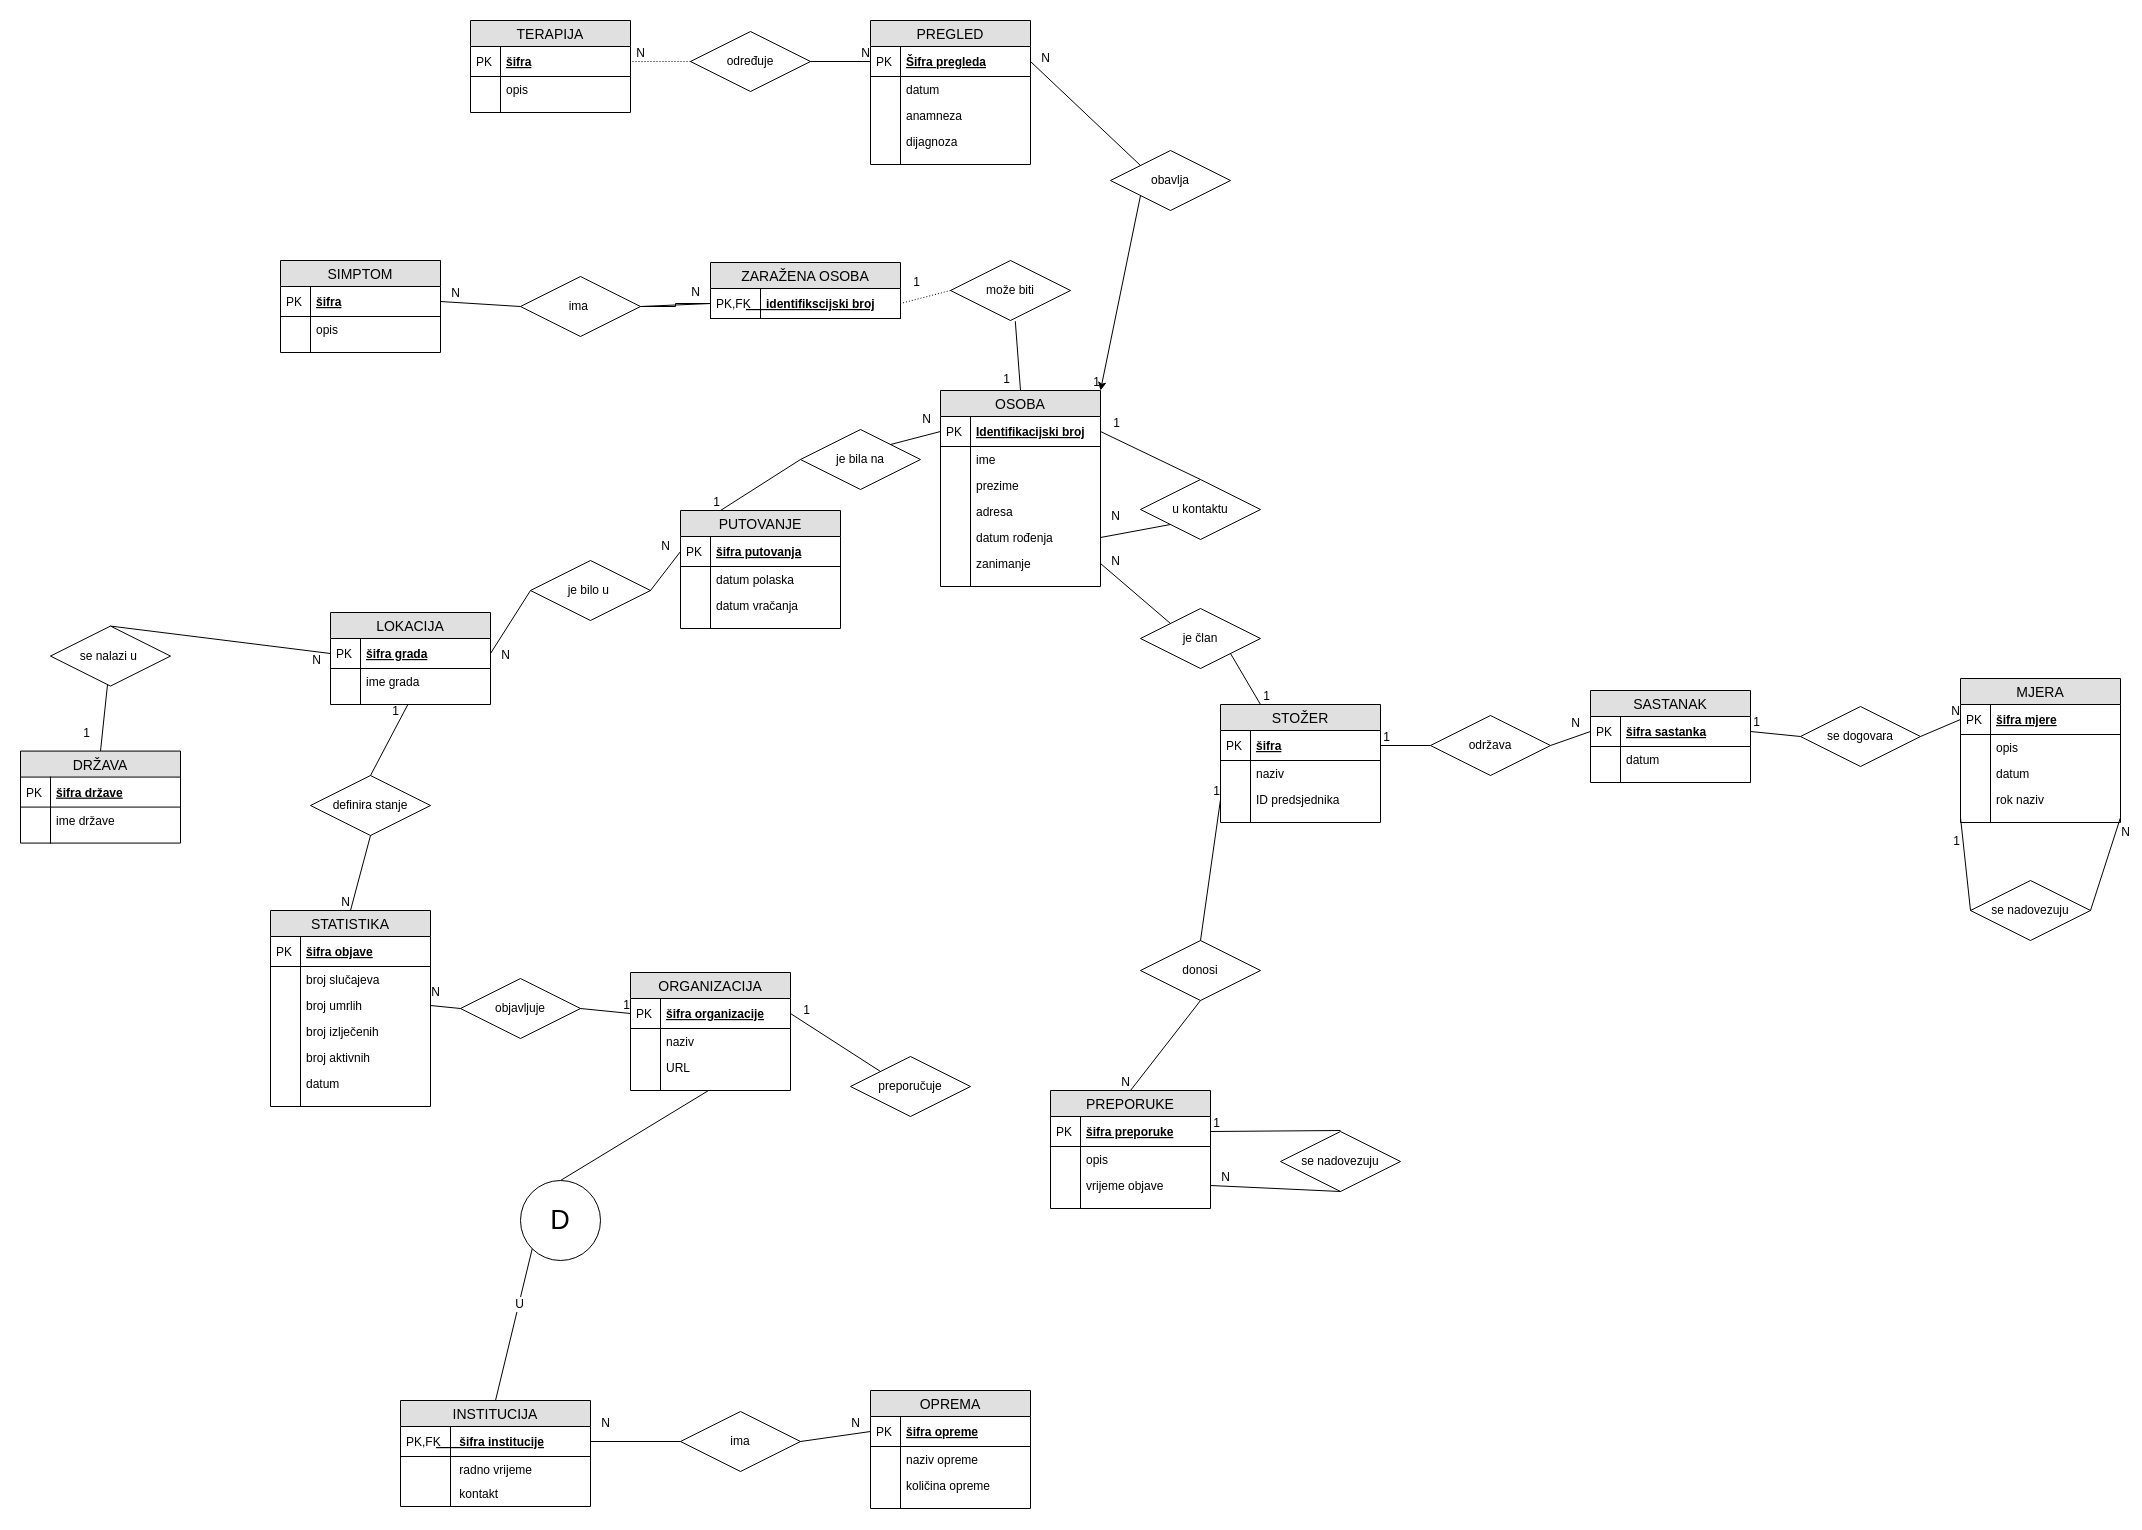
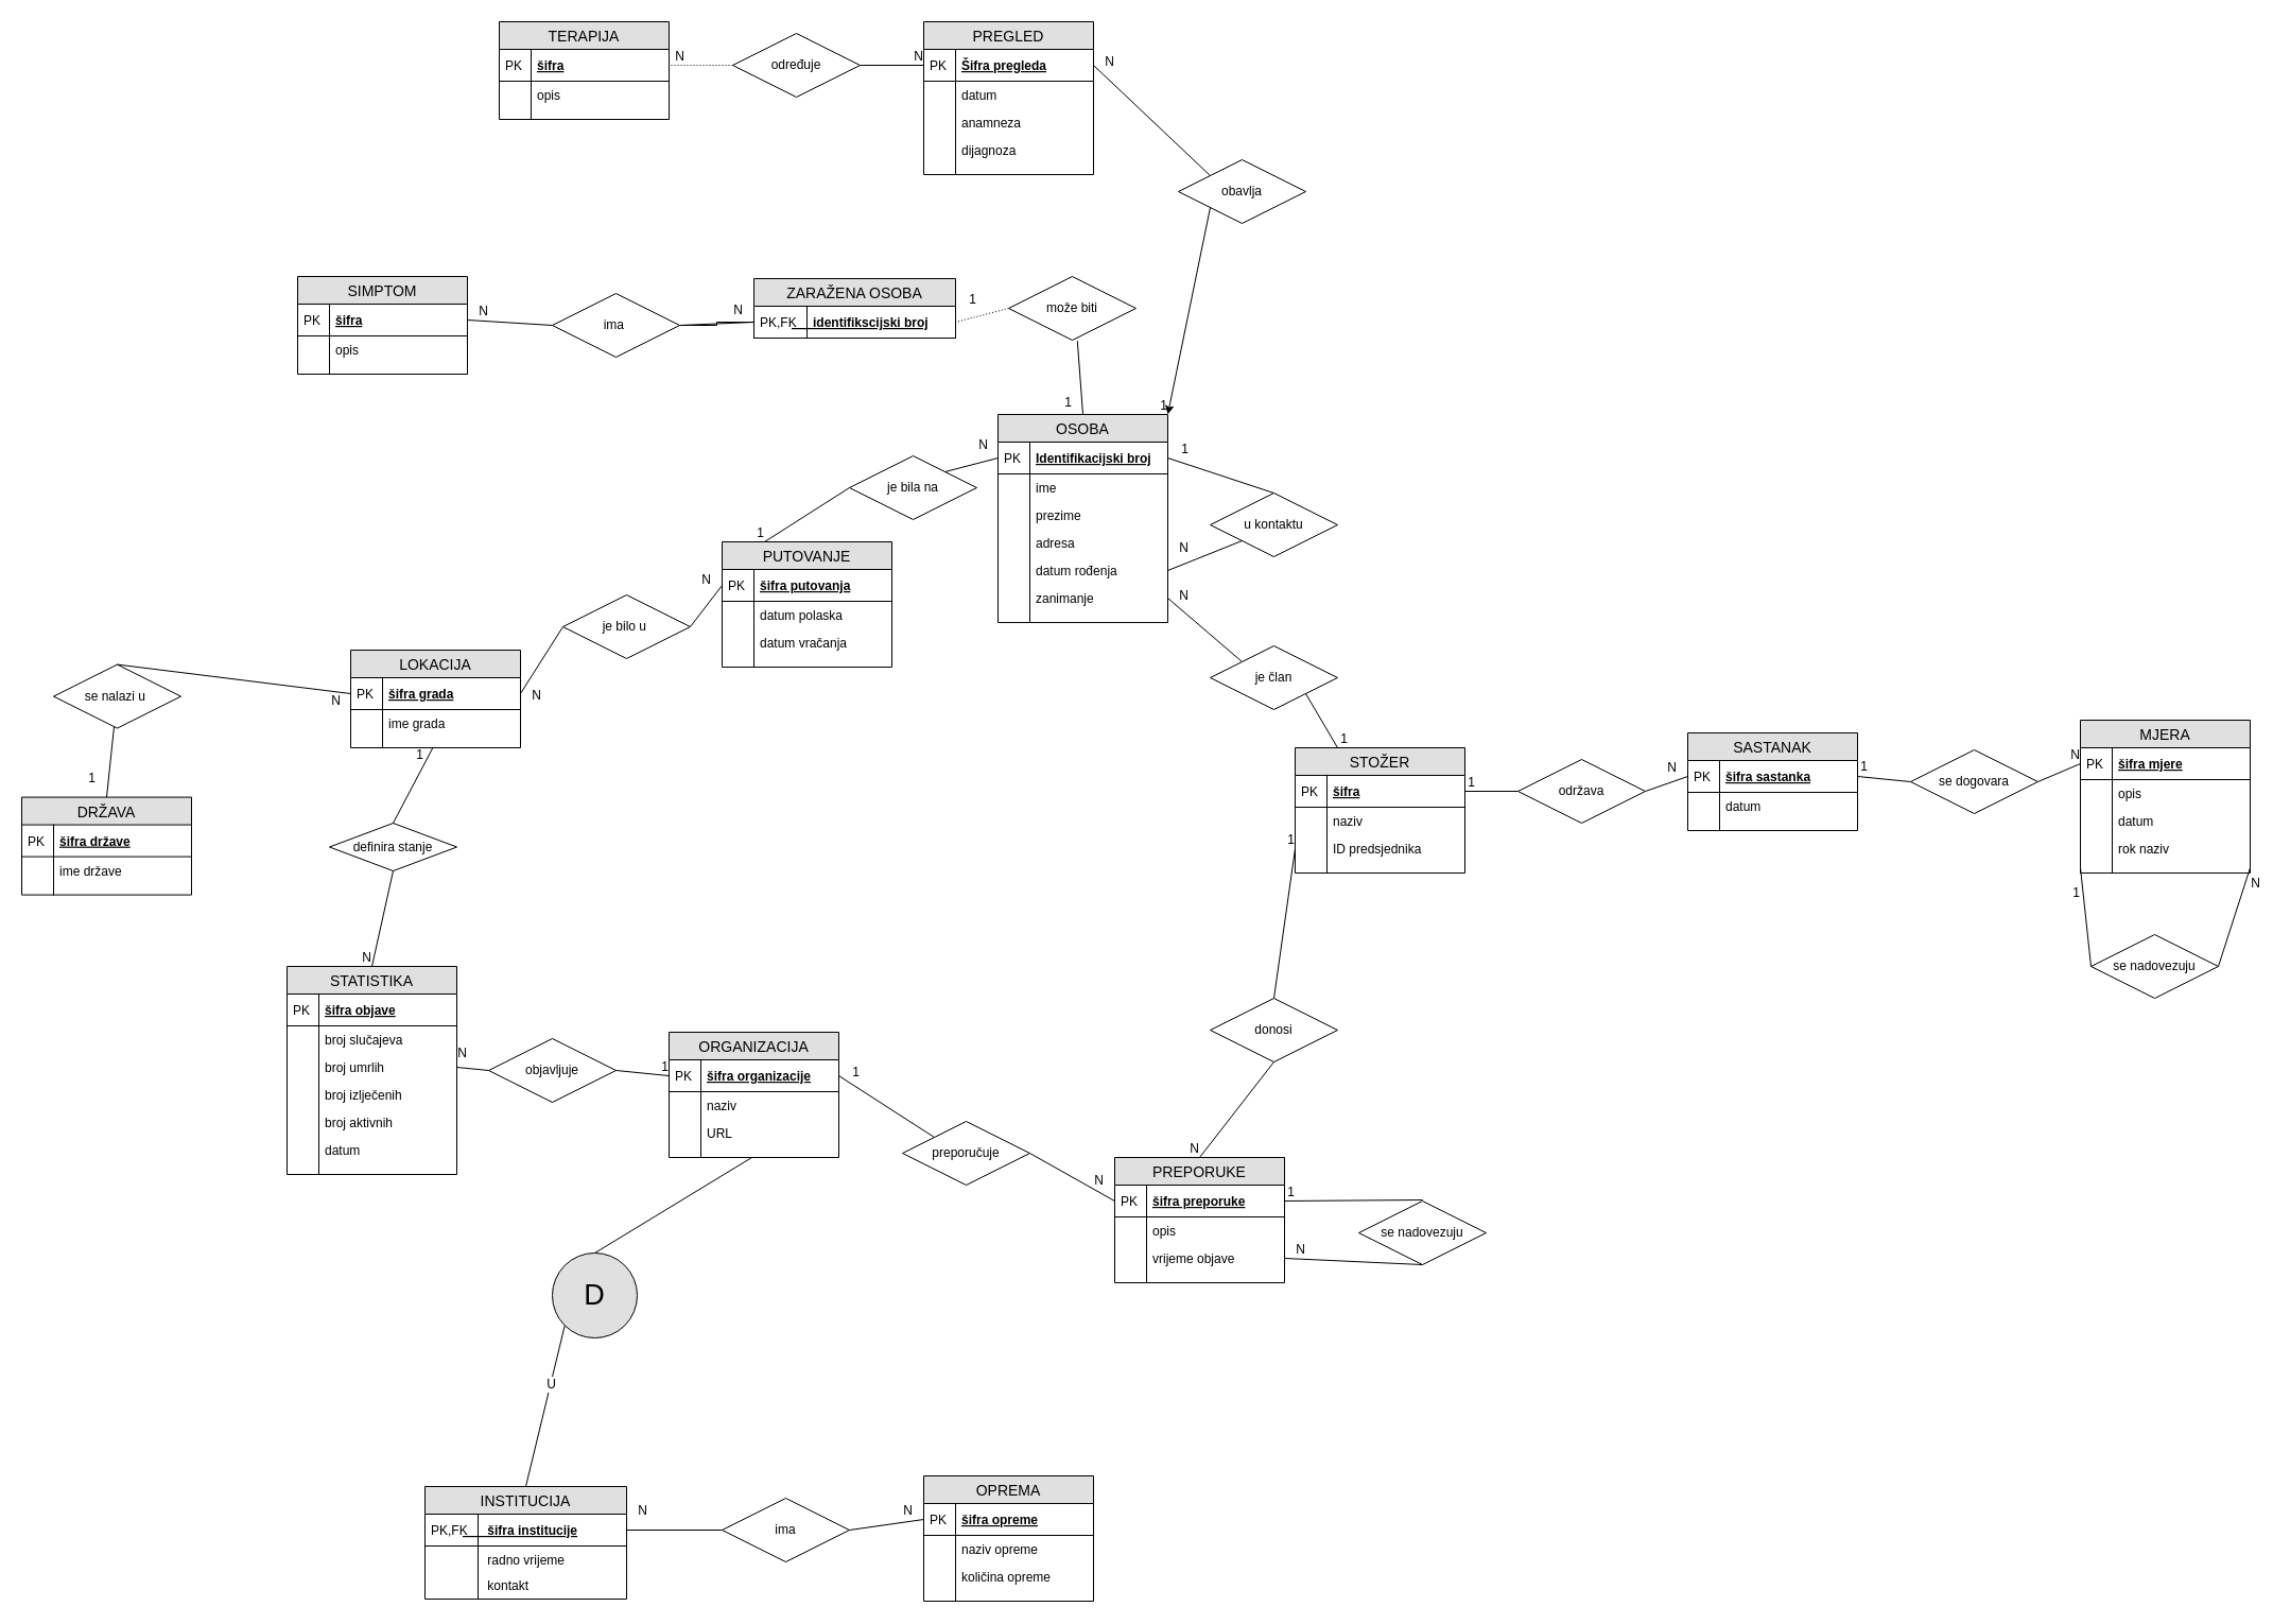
- <mxCell id="149" value="u kontaktu" style="shape=rhombus;perimeter=rhombusPerimeter;whiteSpace=wrap;html=1;align=center;" vertex="1" parent="1"><mxGeometry x="1140" y="479" width="120" height="60" as="geometry" /></mxCell>
+ <mxCell id="149" value="u kontaktu" style="shape=rhombus;perimeter=rhombusPerimeter;whiteSpace=wrap;html=1;align=center;" vertex="1" parent="1"><mxGeometry x="1140" y="464" width="120" height="60" as="geometry" /></mxCell>
- <mxCell id="193" value="definira stanje" style="shape=rhombus;perimeter=rhombusPerimeter;whiteSpace=wrap;html=1;align=center;" vertex="1" parent="1"><mxGeometry x="310" y="775" width="120" height="60" as="geometry" /></mxCell>
+ <mxCell id="193" value="definira stanje" style="shape=rhombus;perimeter=rhombusPerimeter;whiteSpace=wrap;html=1;align=center;" vertex="1" parent="1"><mxGeometry x="310" y="775" width="120" height="45" as="geometry" /></mxCell>
+ <mxCell id="235" value="" style="endArrow=none;html=1;rounded=0;strokeWidth=1;exitX=1;exitY=0.5;exitDx=0;exitDy=0;entryX=0;entryY=0.5;entryDx=0;entryDy=0;" edge="1" parent="1" source="234" target="40"><mxGeometry relative="1" as="geometry"><mxPoint x="880" y="1150" as="sourcePoint" /><mxPoint x="1040" y="1150" as="targetPoint" /></mxGeometry></mxCell>
+ <mxCell id="236" value="N" style="resizable=0;html=1;align=right;verticalAlign=bottom;" connectable="0" vertex="1" parent="235"><mxGeometry x="1" relative="1" as="geometry"><mxPoint x="-9.94" y="-10.97" as="offset" /></mxGeometry></mxCell>
- <mxCell id="128" value="&lt;font style=&quot;font-size: 27px&quot;&gt;D&lt;/font&gt;" style="ellipse;whiteSpace=wrap;html=1;aspect=fixed;" vertex="1" parent="1"><mxGeometry x="520" y="1180" width="80" height="80" as="geometry" /></mxCell>
+ <mxCell id="128" value="&lt;font style=&quot;font-size: 27px&quot;&gt;D&lt;/font&gt;" style="ellipse;whiteSpace=wrap;html=1;aspect=fixed;fillColor=#e0e0e0;" vertex="1" parent="1"><mxGeometry x="520" y="1180" width="80" height="80" as="geometry" /></mxCell>
